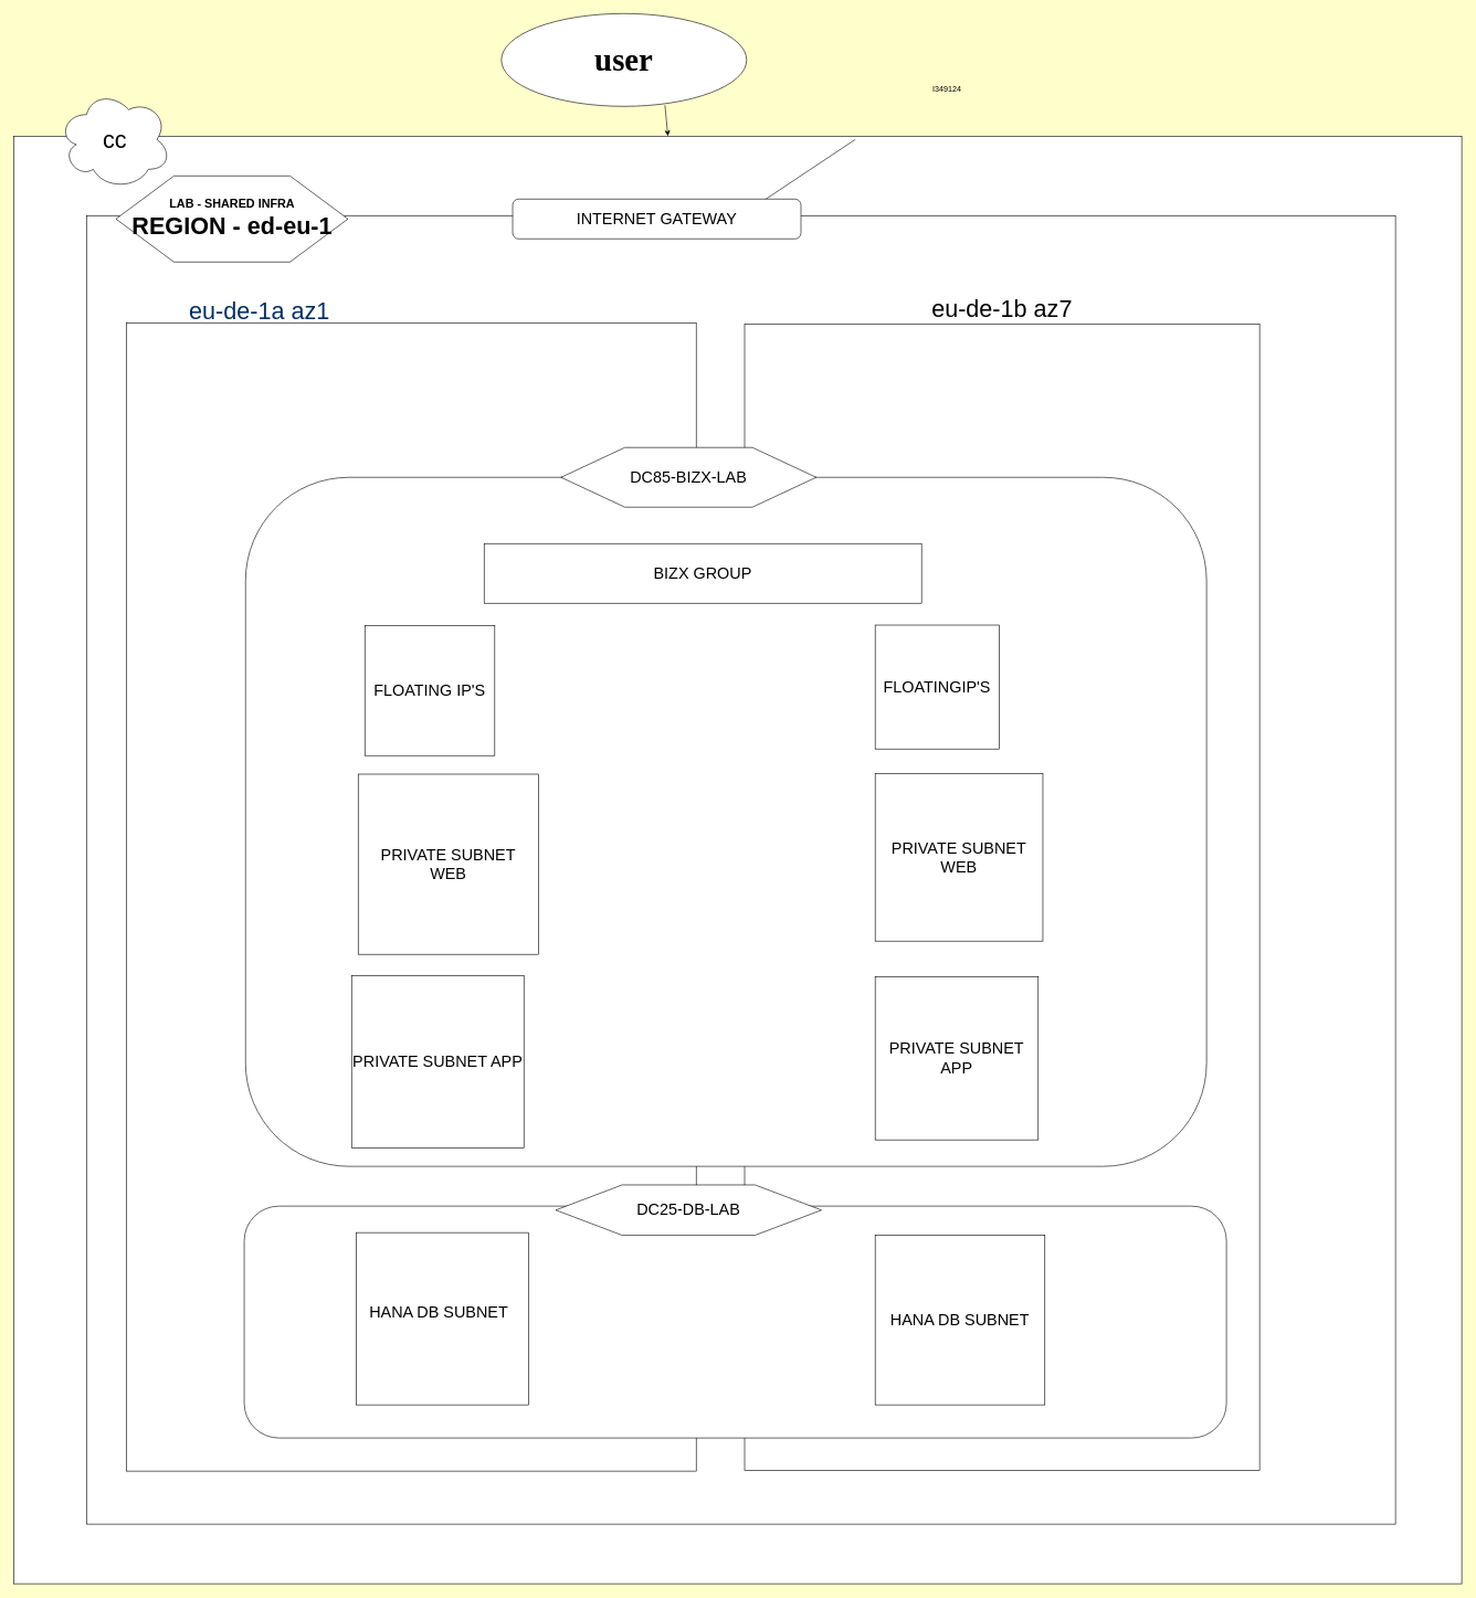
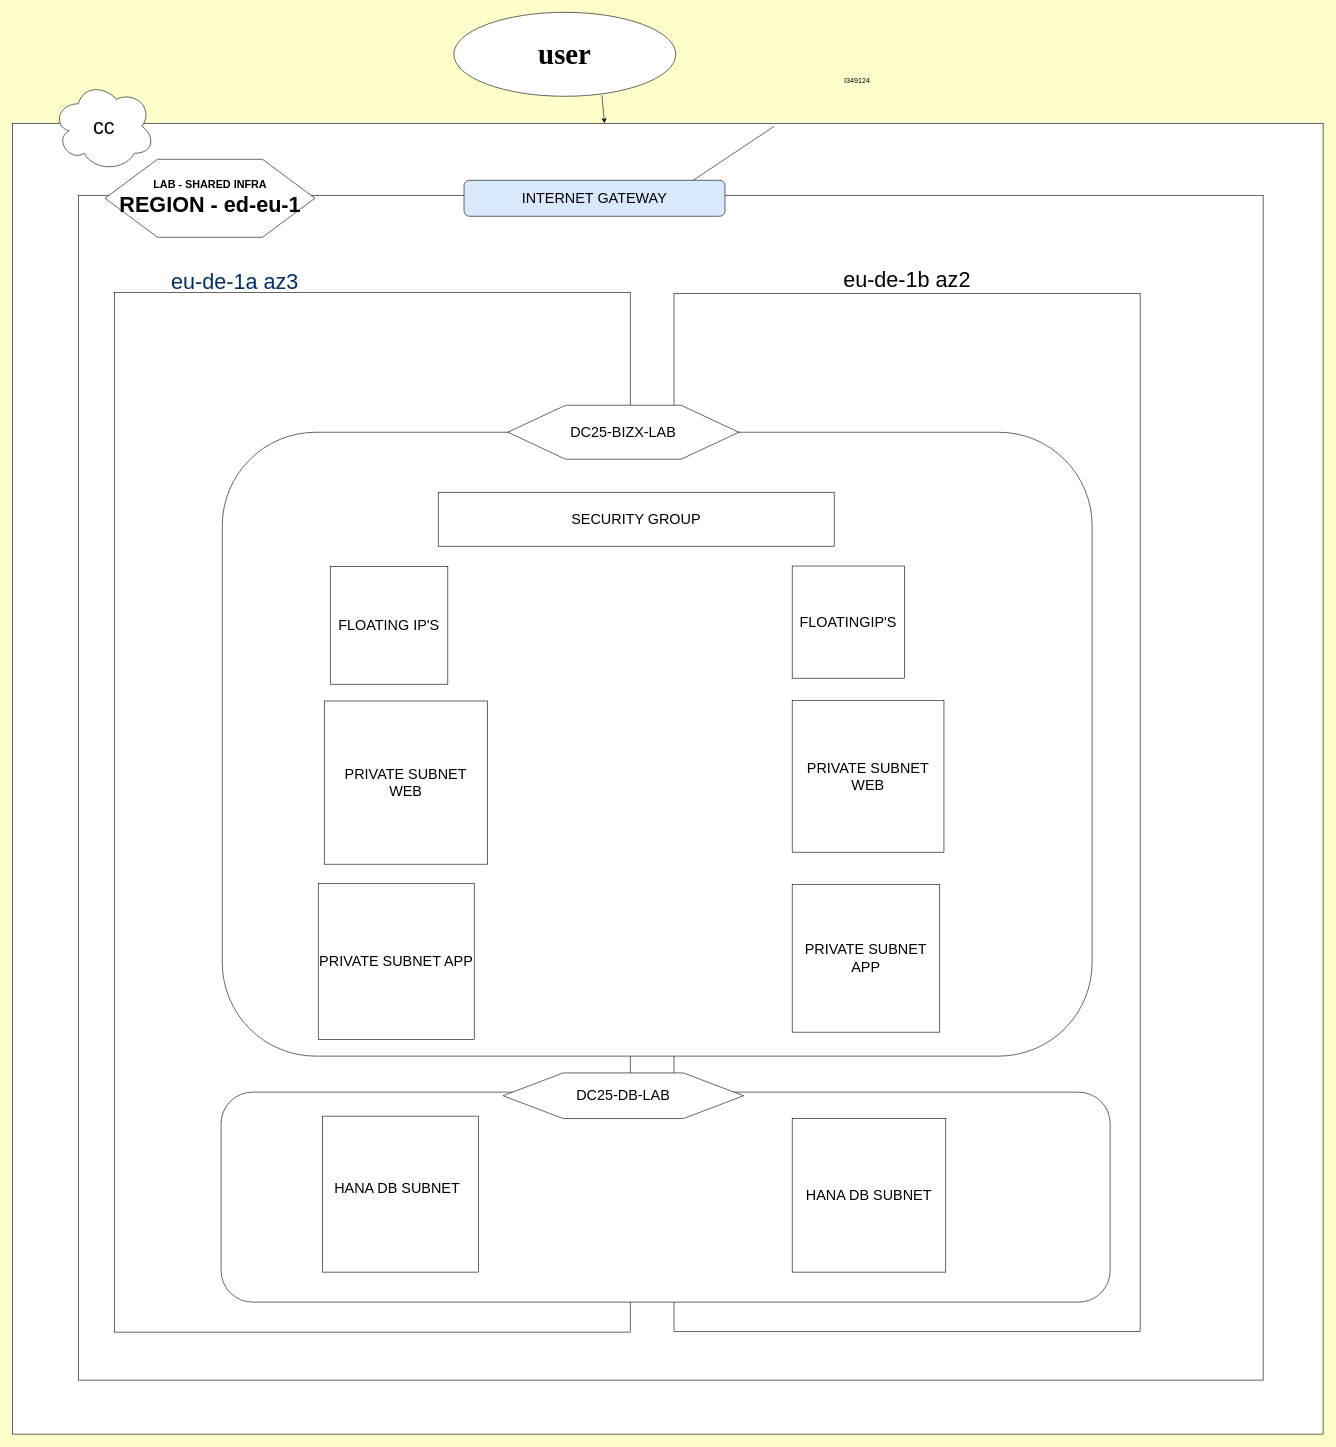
- <mxCell id="9" value="&lt;font style=&quot;font-size: 24px&quot;&gt;INTERNET GATEWAY&lt;/font&gt;" style="rounded=1;whiteSpace=wrap;html=1;" parent="1" vertex="1"><mxGeometry x="773" y="300" width="435" height="60" as="geometry" /></mxCell>
+ <mxCell id="9" value="&lt;font style=&quot;font-size: 24px&quot;&gt;INTERNET GATEWAY&lt;/font&gt;" style="rounded=1;whiteSpace=wrap;html=1;fillColor=#dae8fc;" parent="1" vertex="1"><mxGeometry x="773" y="300" width="435" height="60" as="geometry" /></mxCell>
- <mxCell id="12" value="&lt;span style=&quot;color: rgb(3 , 47 , 98) ; font-family: , &amp;#34;consolas&amp;#34; , &amp;#34;liberation mono&amp;#34; , &amp;#34;menlo&amp;#34; , &amp;#34;courier&amp;#34; , monospace ; white-space: pre&quot;&gt;&lt;font style=&quot;font-size: 36px&quot;&gt;eu-de-1a az1&lt;/font&gt;&lt;/span&gt;" style="text;html=1;" parent="1" vertex="1"><mxGeometry x="283" y="440" width="242" height="60" as="geometry" /></mxCell>
+ <mxCell id="12" value="&lt;span style=&quot;color: rgb(3 , 47 , 98) ; font-family: , &amp;#34;consolas&amp;#34; , &amp;#34;liberation mono&amp;#34; , &amp;#34;menlo&amp;#34; , &amp;#34;courier&amp;#34; , monospace ; white-space: pre&quot;&gt;&lt;font style=&quot;font-size: 36px&quot;&gt;eu-de-1a az3&lt;/font&gt;&lt;/span&gt;" style="text;html=1;" parent="1" vertex="1"><mxGeometry x="283" y="440" width="242" height="60" as="geometry" /></mxCell>
- <mxCell id="11" value="&lt;font style=&quot;font-size: 36px&quot;&gt;eu-de-1b az7&lt;/font&gt;" style="rounded=0;whiteSpace=wrap;html=1;labelPosition=center;verticalLabelPosition=top;align=center;verticalAlign=bottom;" parent="1" vertex="1"><mxGeometry x="1123" y="489" width="777" height="1730" as="geometry" /></mxCell>
+ <mxCell id="11" value="&lt;font style=&quot;font-size: 36px&quot;&gt;eu-de-1b az2&lt;/font&gt;" style="rounded=0;whiteSpace=wrap;html=1;labelPosition=center;verticalLabelPosition=top;align=center;verticalAlign=bottom;" parent="1" vertex="1"><mxGeometry x="1123" y="489" width="777" height="1730" as="geometry" /></mxCell>
- <mxCell id="29" value="&lt;font style=&quot;font-size: 24px&quot;&gt;DC85-BIZX-LAB&lt;/font&gt;" style="shape=hexagon;perimeter=hexagonPerimeter2;whiteSpace=wrap;html=1;" vertex="1" parent="1"><mxGeometry x="846" y="675" width="385" height="90" as="geometry" /></mxCell>
+ <mxCell id="29" value="&lt;font style=&quot;font-size: 24px&quot;&gt;DC25-BIZX-LAB&lt;/font&gt;" style="shape=hexagon;perimeter=hexagonPerimeter2;whiteSpace=wrap;html=1;" vertex="1" parent="1"><mxGeometry x="846" y="675" width="385" height="90" as="geometry" /></mxCell>
- <mxCell id="30" value="&lt;font style=&quot;font-size: 24px&quot;&gt;BIZX GROUP&lt;/font&gt;" style="rounded=0;whiteSpace=wrap;html=1;" vertex="1" parent="1"><mxGeometry x="730" y="820" width="660" height="90" as="geometry" /></mxCell>
+ <mxCell id="30" value="&lt;font style=&quot;font-size: 24px&quot;&gt;SECURITY GROUP&lt;/font&gt;" style="rounded=0;whiteSpace=wrap;html=1;" vertex="1" parent="1"><mxGeometry x="730" y="820" width="660" height="90" as="geometry" /></mxCell>
